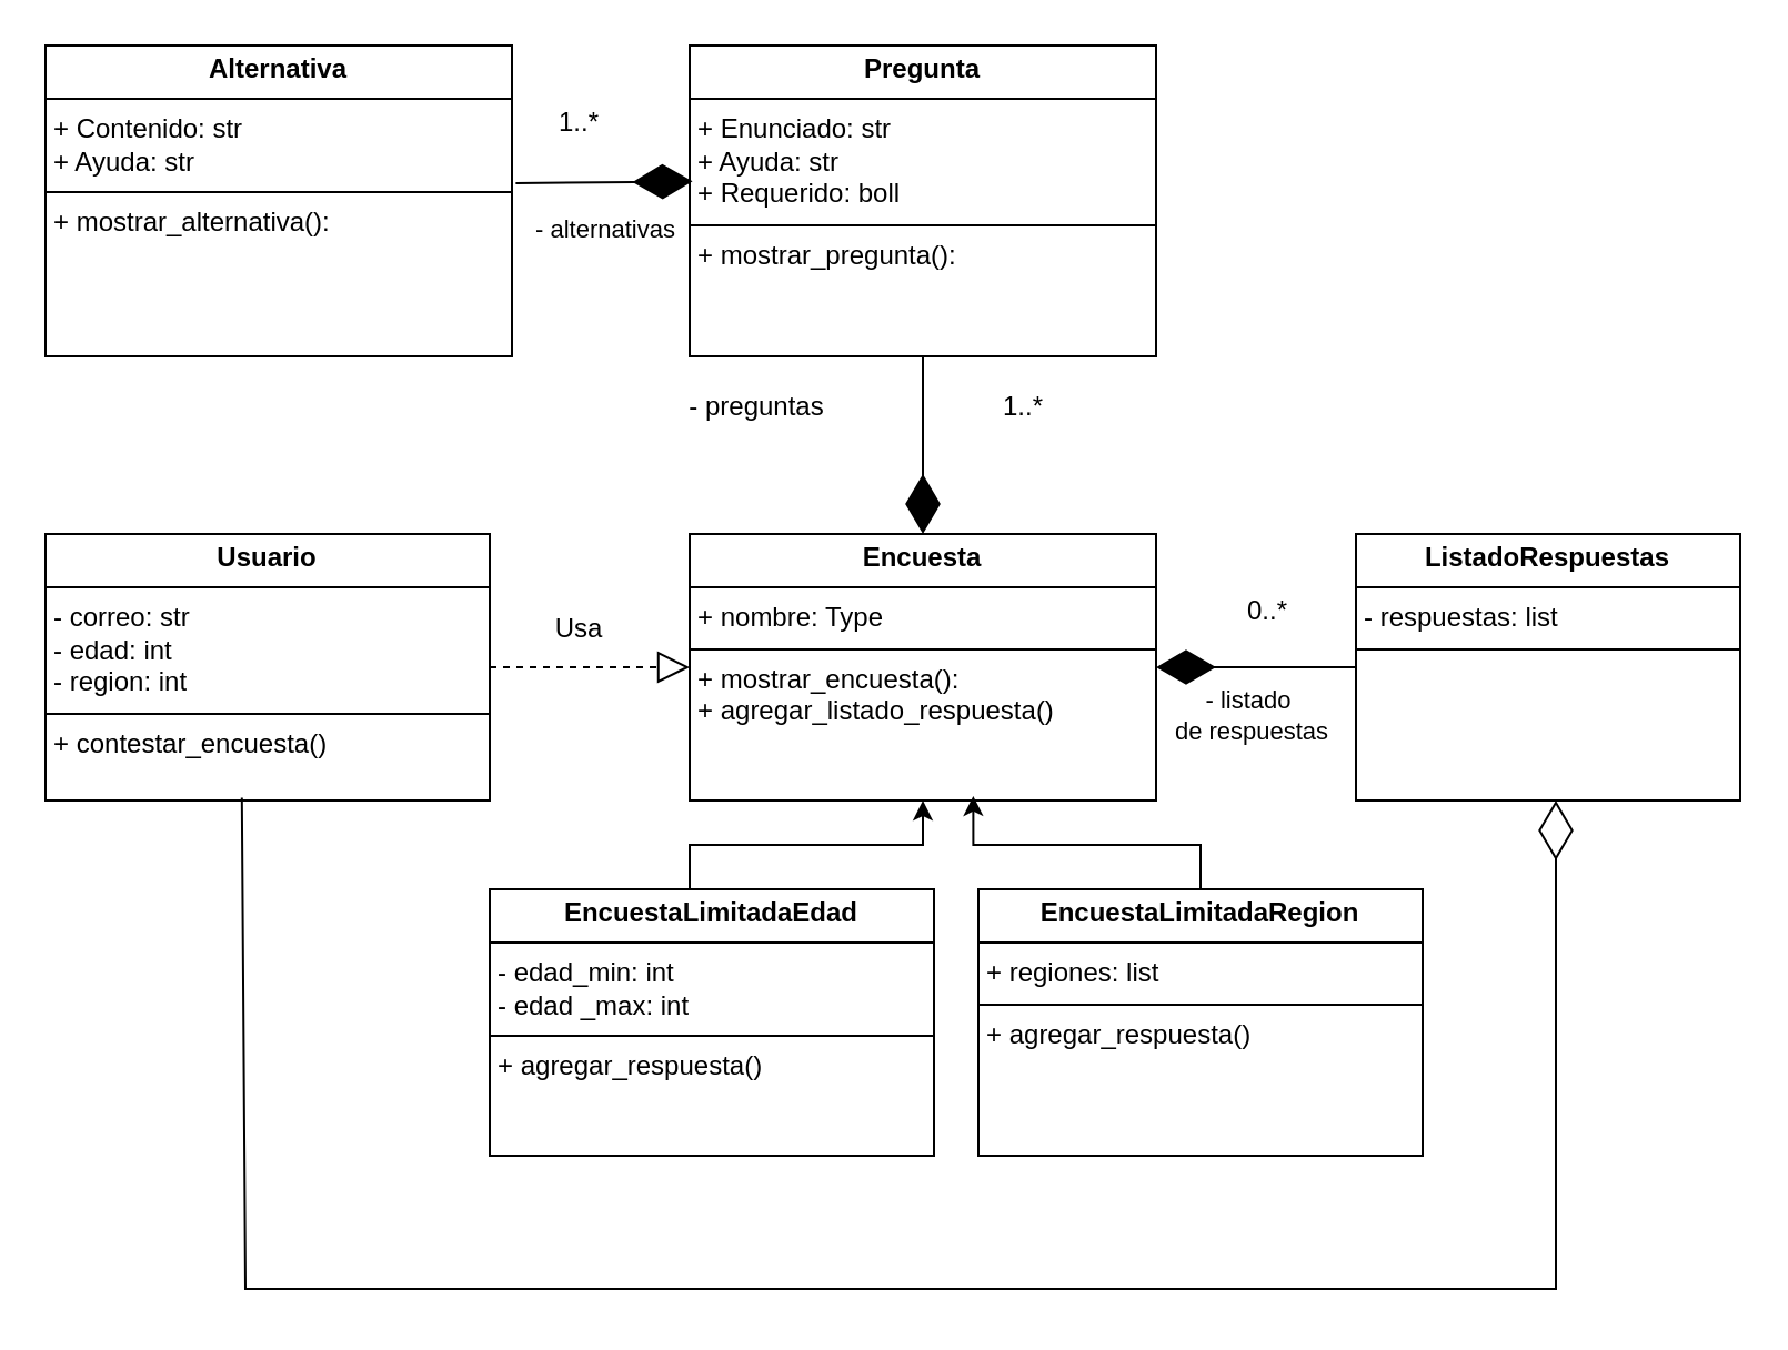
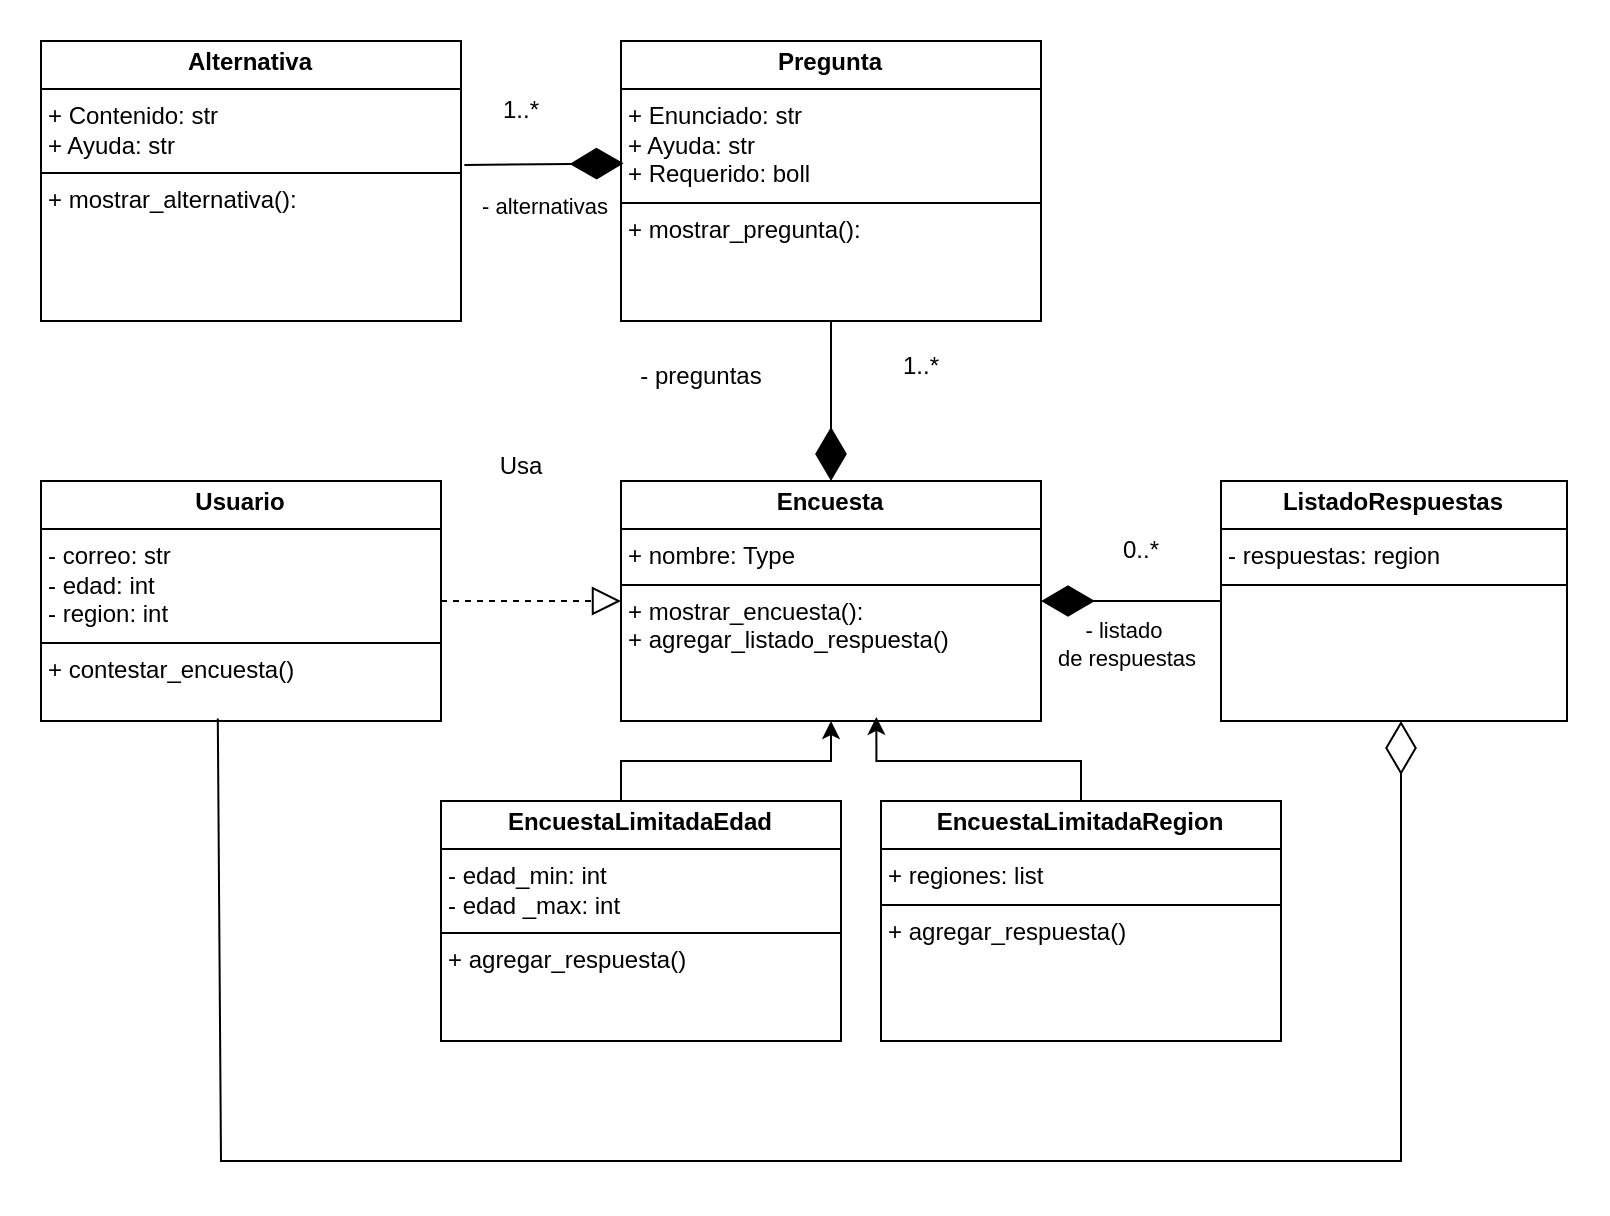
- <mxCell id="9" value="- preguntas" style="text;html=1;align=center;verticalAlign=middle;resizable=0;points=[];autosize=1;strokeColor=none;fillColor=none;" vertex="1" parent="1"><mxGeometry x="300" y="168" width="80" height="30" as="geometry" /></mxCell>
+ <mxCell id="9" value="- preguntas" style="text;html=1;align=center;verticalAlign=middle;resizable=0;points=[];autosize=1;strokeColor=none;fillColor=none;" vertex="1" parent="1"><mxGeometry x="310" y="173" width="80" height="30" as="geometry" /></mxCell>
- <mxCell id="15" value="&lt;p style=&quot;margin:0px;margin-top:4px;text-align:center;&quot;&gt;&lt;b&gt;ListadoRespuestas&lt;/b&gt;&lt;/p&gt;&lt;hr size=&quot;1&quot; style=&quot;border-style:solid;&quot;&gt;&lt;p style=&quot;margin:0px;margin-left:4px;&quot;&gt;- respuestas: list&lt;/p&gt;&lt;hr size=&quot;1&quot; style=&quot;border-style:solid;&quot;&gt;&lt;p style=&quot;margin:0px;margin-left:4px;&quot;&gt;&lt;br&gt;&lt;/p&gt;" style="verticalAlign=top;align=left;overflow=fill;html=1;whiteSpace=wrap;" vertex="1" parent="1"><mxGeometry x="610" y="240" width="173" height="120" as="geometry" /></mxCell>
+ <mxCell id="15" value="&lt;p style=&quot;margin:0px;margin-top:4px;text-align:center;&quot;&gt;&lt;b&gt;ListadoRespuestas&lt;/b&gt;&lt;/p&gt;&lt;hr size=&quot;1&quot; style=&quot;border-style:solid;&quot;&gt;&lt;p style=&quot;margin:0px;margin-left:4px;&quot;&gt;- respuestas: region&lt;/p&gt;&lt;hr size=&quot;1&quot; style=&quot;border-style:solid;&quot;&gt;&lt;p style=&quot;margin:0px;margin-left:4px;&quot;&gt;&lt;br&gt;&lt;/p&gt;" style="verticalAlign=top;align=left;overflow=fill;html=1;whiteSpace=wrap;" vertex="1" parent="1"><mxGeometry x="610" y="240" width="173" height="120" as="geometry" /></mxCell>
- <mxCell id="20" value="Usa" style="text;html=1;align=center;verticalAlign=middle;resizable=0;points=[];autosize=1;strokeColor=none;fillColor=none;" vertex="1" parent="1"><mxGeometry x="240" y="268" width="40" height="30" as="geometry" /></mxCell>
+ <mxCell id="20" value="Usa" style="text;html=1;align=center;verticalAlign=middle;resizable=0;points=[];autosize=1;strokeColor=none;fillColor=none;" vertex="1" parent="1"><mxGeometry x="240" y="218" width="40" height="30" as="geometry" /></mxCell>
